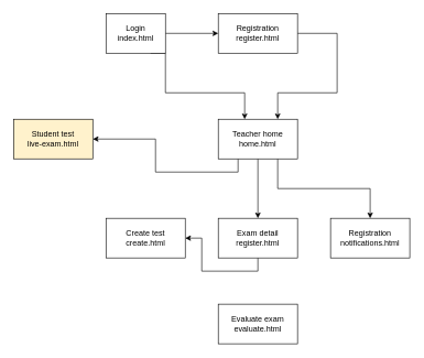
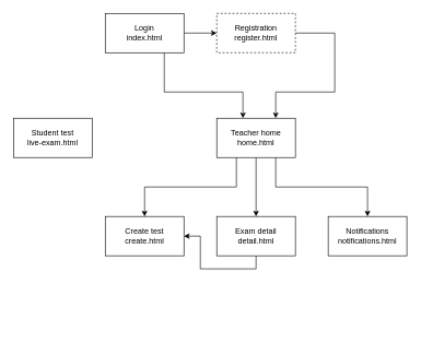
- <mxCell id="4" value="Login&lt;br&gt;index.html" style="rounded=0;whiteSpace=wrap;html=1;" vertex="1" parent="1"><mxGeometry x="160" y="20" width="90" height="60" as="geometry" /></mxCell>
+ <mxCell id="4" value="Login&lt;br&gt;index.html" style="rounded=0;whiteSpace=wrap;html=1;" vertex="1" parent="1"><mxGeometry x="160" y="20" width="120" height="60" as="geometry" /></mxCell>
- <mxCell id="6" value="Registration&lt;br&gt;register.html" style="rounded=0;whiteSpace=wrap;html=1;" vertex="1" parent="1"><mxGeometry x="330" y="20" width="120" height="60" as="geometry" /></mxCell>
+ <mxCell id="6" value="Registration&lt;br&gt;register.html" style="rounded=0;whiteSpace=wrap;html=1;dashed=1;" vertex="1" parent="1"><mxGeometry x="330" y="20" width="120" height="60" as="geometry" /></mxCell>
- <mxCell id="7" value="Student test&lt;br&gt;live-exam.html" style="rounded=0;whiteSpace=wrap;html=1;fillColor=#fff2cc;" vertex="1" parent="1"><mxGeometry x="20" y="180" width="120" height="60" as="geometry" /></mxCell>
+ <mxCell id="7" value="Student test&lt;br&gt;live-exam.html" style="rounded=0;whiteSpace=wrap;html=1;" vertex="1" parent="1"><mxGeometry x="20" y="180" width="120" height="60" as="geometry" /></mxCell>
- <mxCell id="8" style="edgeStyle=orthogonalEdgeStyle;rounded=0;orthogonalLoop=1;jettySize=auto;html=1;exitX=0.25;exitY=1;exitDx=0;exitDy=0;" edge="1" parent="1" source="11" target="7"><mxGeometry relative="1" as="geometry" /></mxCell>
+ <mxCell id="8" style="edgeStyle=orthogonalEdgeStyle;rounded=0;orthogonalLoop=1;jettySize=auto;html=1;exitX=0.25;exitY=1;exitDx=0;exitDy=0;entryX=0.5;entryY=0;entryDx=0;entryDy=0;" edge="1" parent="1" source="11" target="12"><mxGeometry relative="1" as="geometry" /></mxCell>
- <mxCell id="14" value="Exam detail&lt;br&gt;register.html" style="rounded=0;whiteSpace=wrap;html=1;" vertex="1" parent="1"><mxGeometry x="330" y="330" width="120" height="60" as="geometry" /></mxCell>
+ <mxCell id="14" value="Exam detail&lt;br&gt;detail.html" style="rounded=0;whiteSpace=wrap;html=1;" vertex="1" parent="1"><mxGeometry x="330" y="330" width="120" height="60" as="geometry" /></mxCell>
- <mxCell id="15" value="Registration&lt;br&gt;notifications.html" style="rounded=0;whiteSpace=wrap;html=1;" vertex="1" parent="1"><mxGeometry x="500" y="330" width="120" height="60" as="geometry" /></mxCell>
+ <mxCell id="15" value="Notifications&lt;br&gt;notifications.html" style="rounded=0;whiteSpace=wrap;html=1;" vertex="1" parent="1"><mxGeometry x="500" y="330" width="120" height="60" as="geometry" /></mxCell>
- <mxCell id="16" value="Evaluate exam&lt;br&gt;evaluate.html" style="rounded=0;whiteSpace=wrap;html=1;" vertex="1" parent="1"><mxGeometry x="330" y="460" width="120" height="60" as="geometry" /></mxCell>
